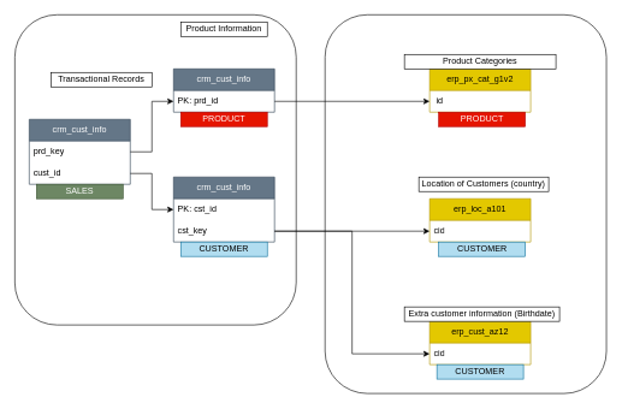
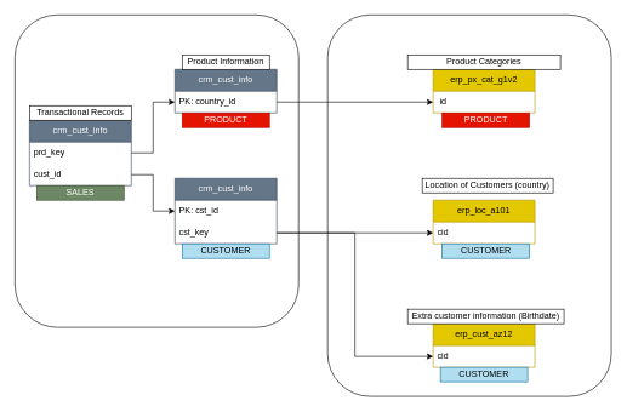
- <mxCell id="7" value="Product Information" style="rounded=0;whiteSpace=wrap;html=1;" vertex="1" parent="1"><mxGeometry x="250" y="30" width="120" height="20" as="geometry" /></mxCell>
+ <mxCell id="7" value="Product Information" style="rounded=0;whiteSpace=wrap;html=1;" vertex="1" parent="1"><mxGeometry x="250" y="75" width="120" height="20" as="geometry" /></mxCell>
- <mxCell id="11" value="Transactional Records" style="rounded=0;whiteSpace=wrap;html=1;" vertex="1" parent="1"><mxGeometry x="70" y="100" width="140" height="20" as="geometry" /></mxCell>
+ <mxCell id="11" value="Transactional Records" style="rounded=0;whiteSpace=wrap;html=1;" vertex="1" parent="1"><mxGeometry x="40" y="145" width="140" height="20" as="geometry" /></mxCell>
- <mxCell id="6" value="PK: prd_id" style="text;strokeColor=none;fillColor=none;align=left;verticalAlign=middle;spacingLeft=4;spacingRight=4;overflow=hidden;points=[[0,0.5],[1,0.5]];portConstraint=eastwest;rotatable=0;whiteSpace=wrap;html=1;" vertex="1" parent="5"><mxGeometry y="30" width="140" height="30" as="geometry" /></mxCell>
+ <mxCell id="6" value="PK: country_id" style="text;strokeColor=none;fillColor=none;align=left;verticalAlign=middle;spacingLeft=4;spacingRight=4;overflow=hidden;points=[[0,0.5],[1,0.5]];portConstraint=eastwest;rotatable=0;whiteSpace=wrap;html=1;" vertex="1" parent="5"><mxGeometry y="30" width="140" height="30" as="geometry" /></mxCell>
